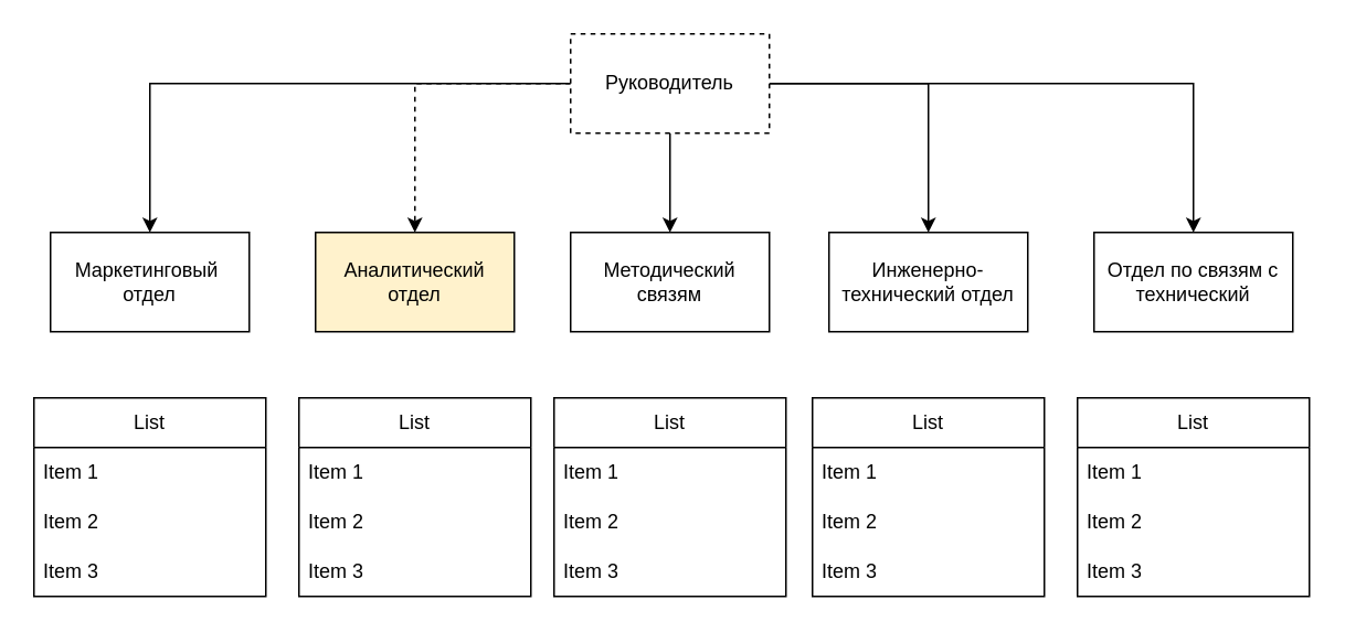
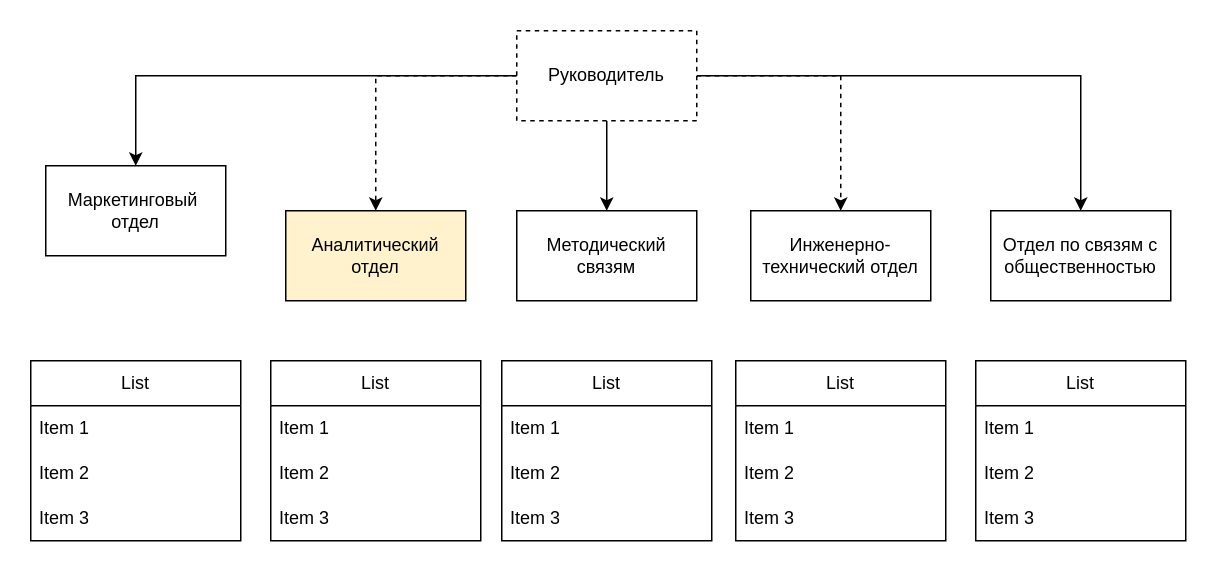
- <mxCell id="5" style="edgeStyle=orthogonalEdgeStyle;rounded=0;orthogonalLoop=1;jettySize=auto;html=1;entryX=0.5;entryY=0;entryDx=0;entryDy=0;" edge="1" parent="1" source="7" target="11"><mxGeometry relative="1" as="geometry" /></mxCell>
+ <mxCell id="5" style="edgeStyle=orthogonalEdgeStyle;rounded=0;orthogonalLoop=1;jettySize=auto;html=1;entryX=0.5;entryY=0;entryDx=0;entryDy=0;dashed=1;" edge="1" parent="1" source="7" target="11"><mxGeometry relative="1" as="geometry" /></mxCell>
- <mxCell id="8" value="Маркетинговый&amp;nbsp;&lt;div&gt;отдел&lt;/div&gt;" style="rounded=0;whiteSpace=wrap;html=1;" vertex="1" parent="1"><mxGeometry x="30" y="140" width="120" height="60" as="geometry" /></mxCell>
+ <mxCell id="8" value="Маркетинговый&amp;nbsp;&lt;div&gt;отдел&lt;/div&gt;" style="rounded=0;whiteSpace=wrap;html=1;" vertex="1" parent="1"><mxGeometry x="30" y="110" width="120" height="60" as="geometry" /></mxCell>
- <mxCell id="12" value="Отдел по связям с технический" style="rounded=0;whiteSpace=wrap;html=1;" vertex="1" parent="1"><mxGeometry x="660" y="140" width="120" height="60" as="geometry" /></mxCell>
+ <mxCell id="12" value="Отдел по связям с общественностью" style="rounded=0;whiteSpace=wrap;html=1;" vertex="1" parent="1"><mxGeometry x="660" y="140" width="120" height="60" as="geometry" /></mxCell>
